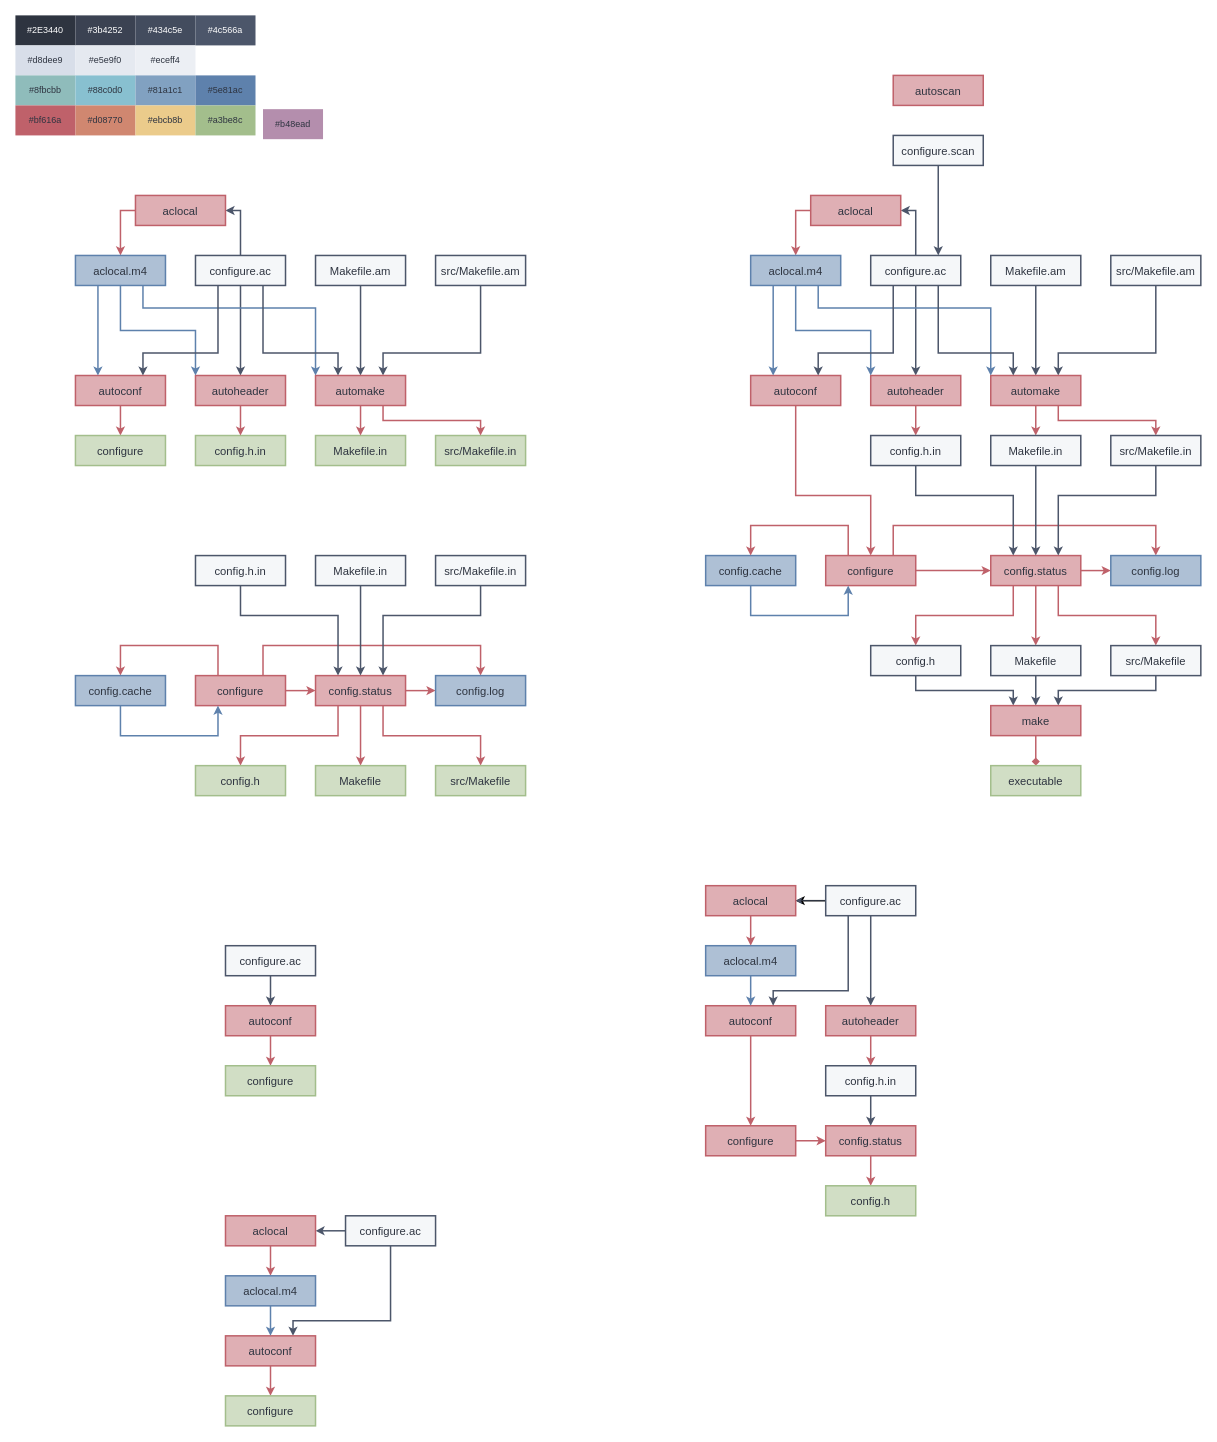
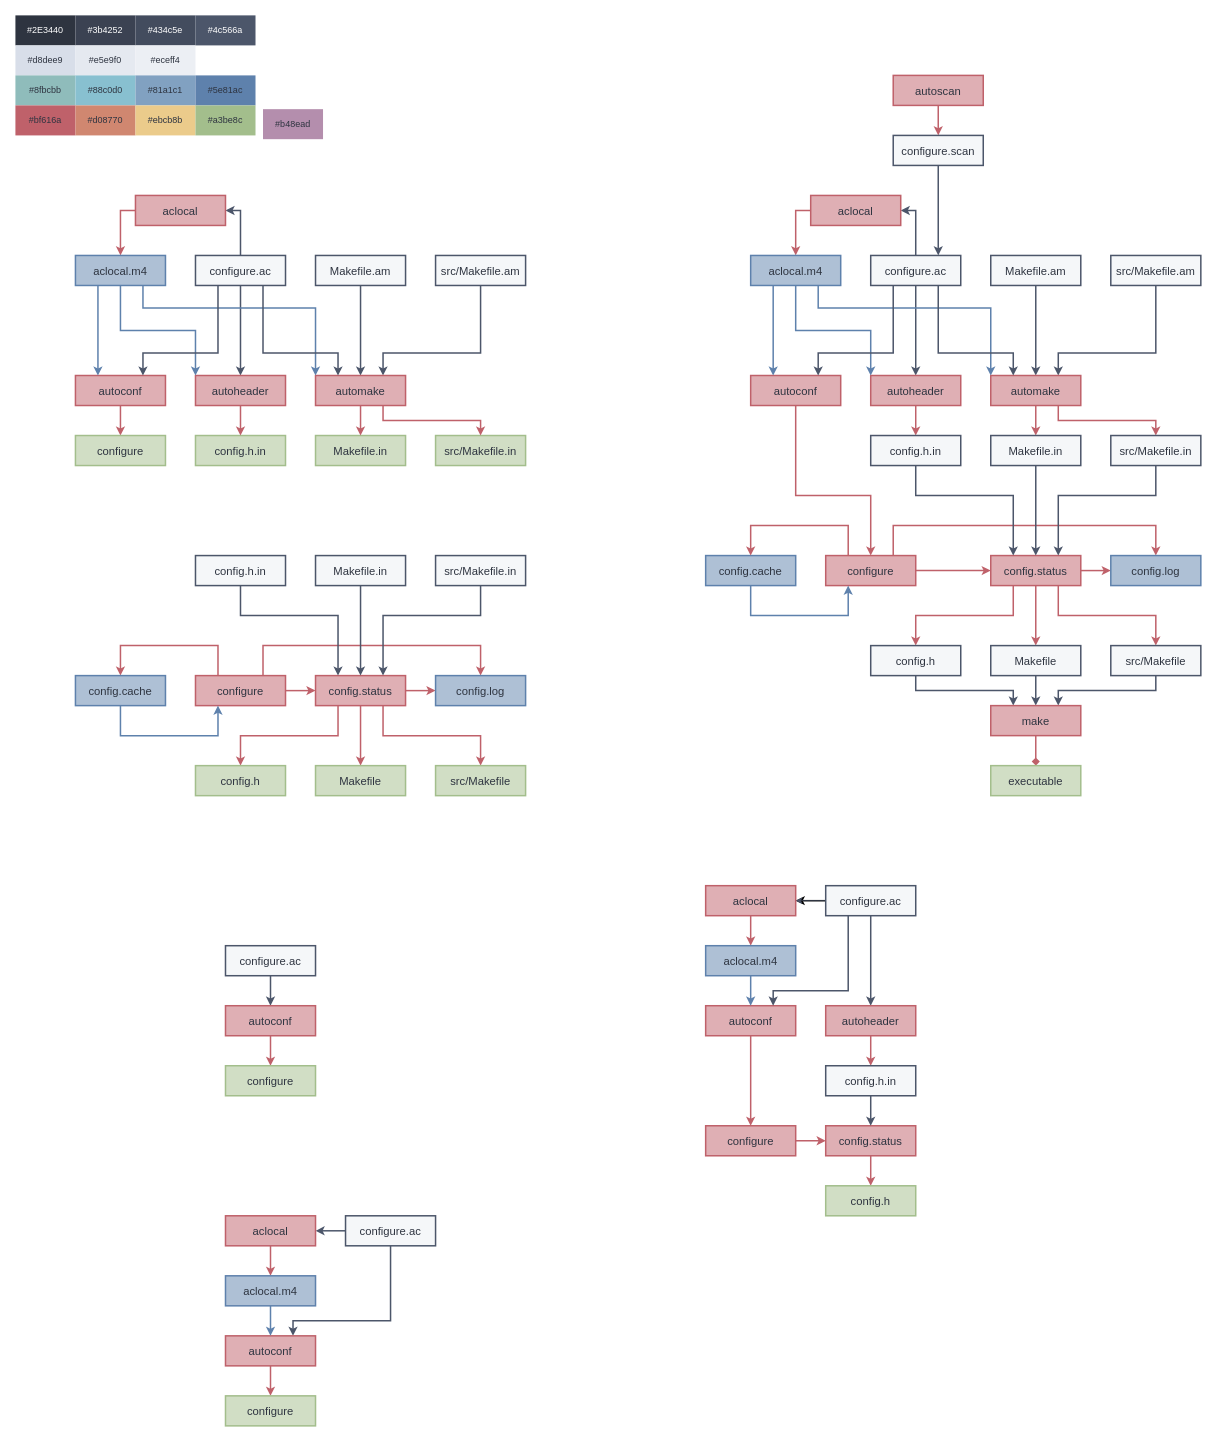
+ <mxCell id="111" style="edgeStyle=orthogonalEdgeStyle;rounded=0;orthogonalLoop=1;jettySize=auto;html=1;entryX=0.5;entryY=0;entryDx=0;entryDy=0;strokeColor=#BF616A;strokeWidth=2;" edge="1" parent="1" source="112" target="114"><mxGeometry relative="1" as="geometry" /></mxCell>
